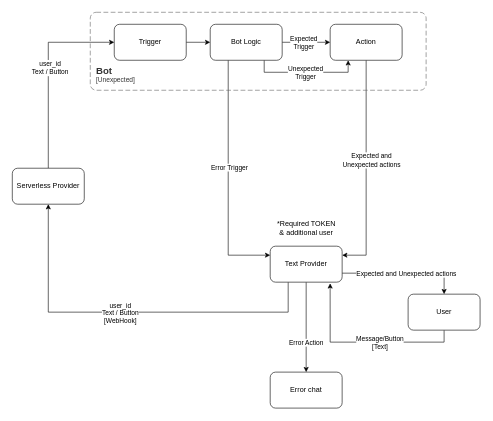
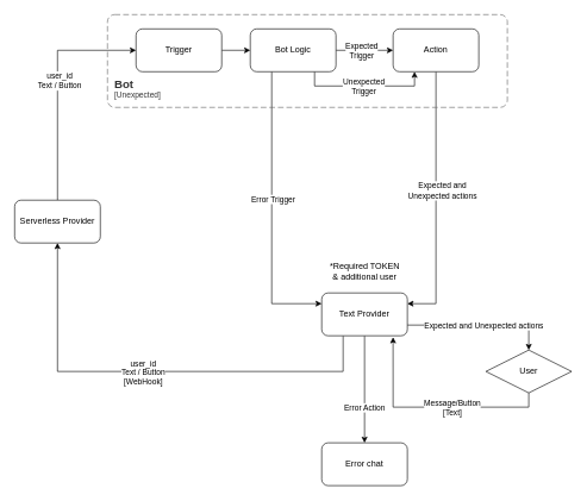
- <mxCell id="4" value="User" style="rounded=1;whiteSpace=wrap;html=1;" vertex="1" parent="1"><mxGeometry x="680" y="490" width="120" height="60" as="geometry" /></mxCell>
+ <mxCell id="4" value="User" style="rhombus;whiteSpace=wrap;html=1;" vertex="1" parent="1"><mxGeometry x="680" y="490" width="120" height="60" as="geometry" /></mxCell>
